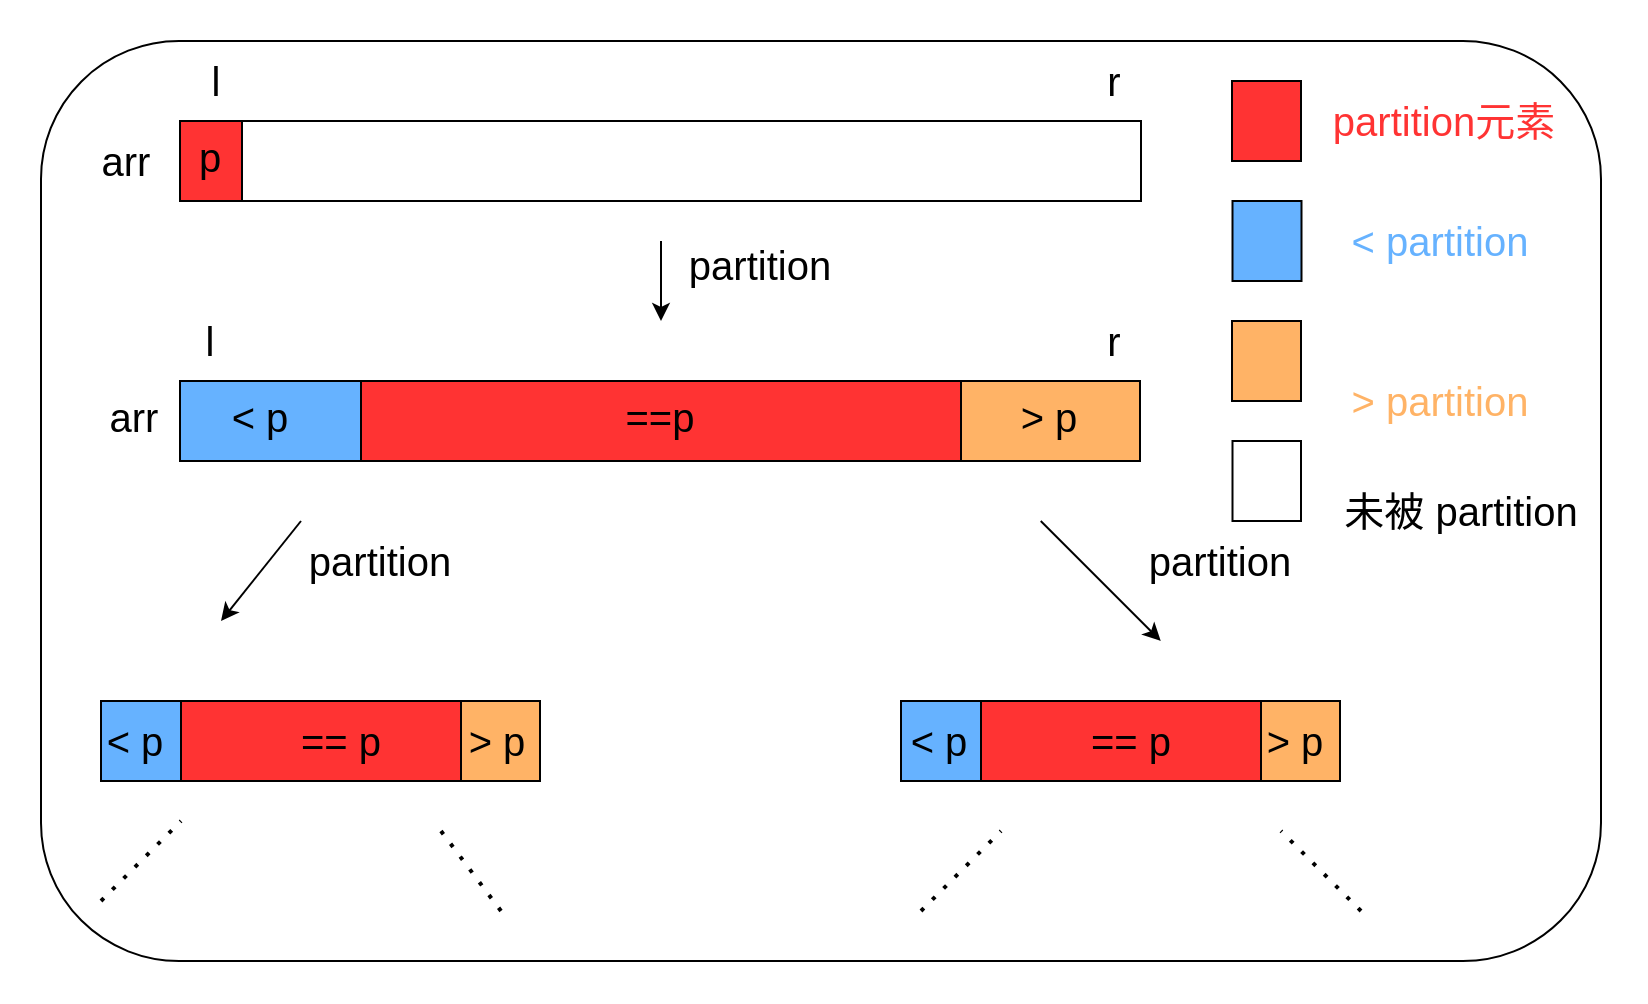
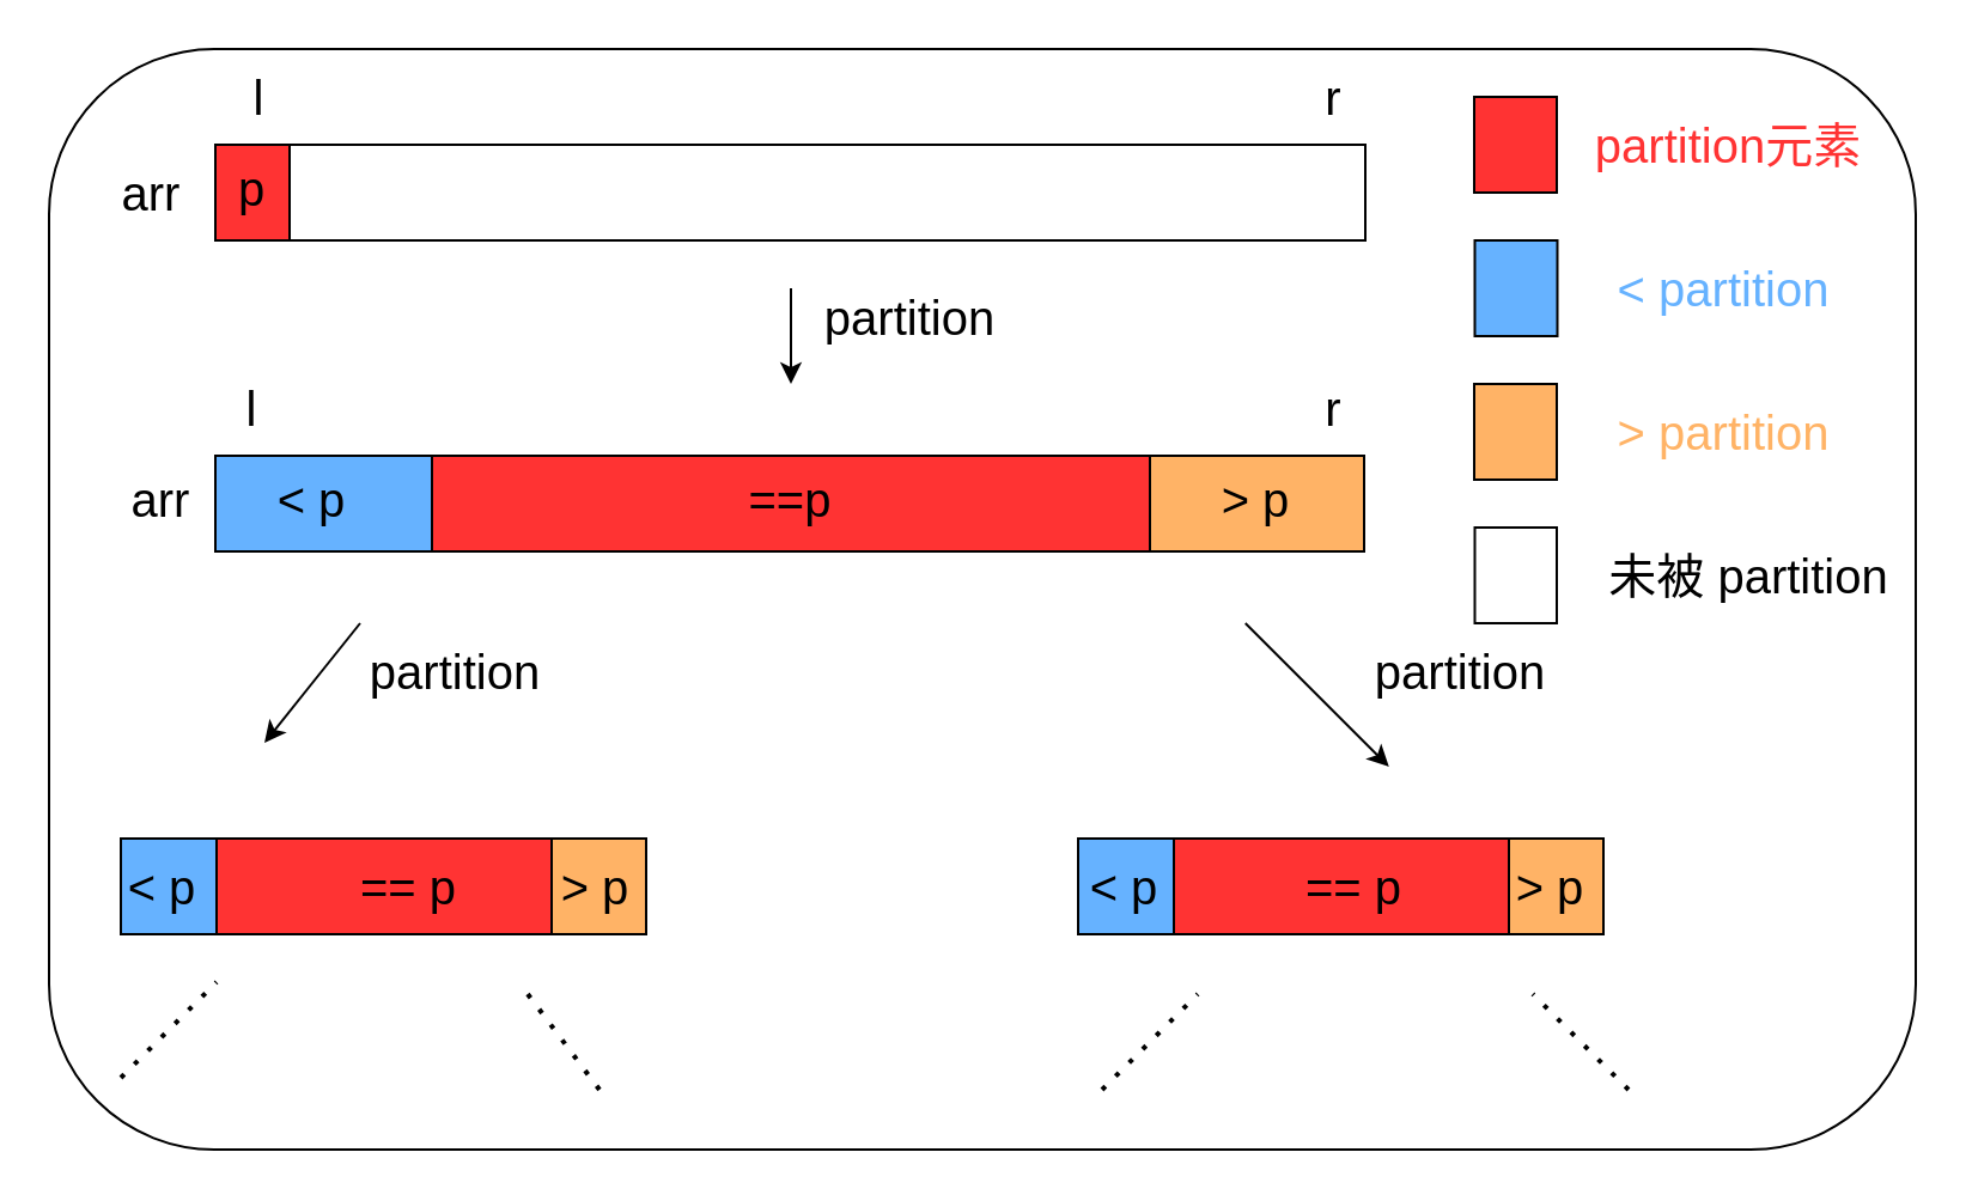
- <mxCell id="27" value="&lt;font style=&quot;font-size: 20px&quot; color=&quot;#ffb366&quot;&gt;&amp;gt; partition&lt;/font&gt;" style="text;html=1;strokeColor=none;fillColor=none;align=center;verticalAlign=middle;whiteSpace=wrap;rounded=0;" vertex="1" parent="1"><mxGeometry x="665" y="190" width="110" height="20" as="geometry" /></mxCell>
+ <mxCell id="27" value="&lt;font style=&quot;font-size: 20px&quot; color=&quot;#ffb366&quot;&gt;&amp;gt; partition&lt;/font&gt;" style="text;html=1;strokeColor=none;fillColor=none;align=center;verticalAlign=middle;whiteSpace=wrap;rounded=0;" vertex="1" parent="1"><mxGeometry x="665" y="170" width="110" height="20" as="geometry" /></mxCell>
- <mxCell id="35" value="&lt;font style=&quot;font-size: 20px&quot;&gt;未被 partition&lt;/font&gt;" style="text;html=1;strokeColor=none;fillColor=none;align=center;verticalAlign=middle;whiteSpace=wrap;rounded=0;" vertex="1" parent="1"><mxGeometry x="664" y="245" width="133" height="20" as="geometry" /></mxCell>
+ <mxCell id="35" value="&lt;font style=&quot;font-size: 20px&quot;&gt;未被 partition&lt;/font&gt;" style="text;html=1;strokeColor=none;fillColor=none;align=center;verticalAlign=middle;whiteSpace=wrap;rounded=0;" vertex="1" parent="1"><mxGeometry x="664" y="230" width="133" height="20" as="geometry" /></mxCell>
